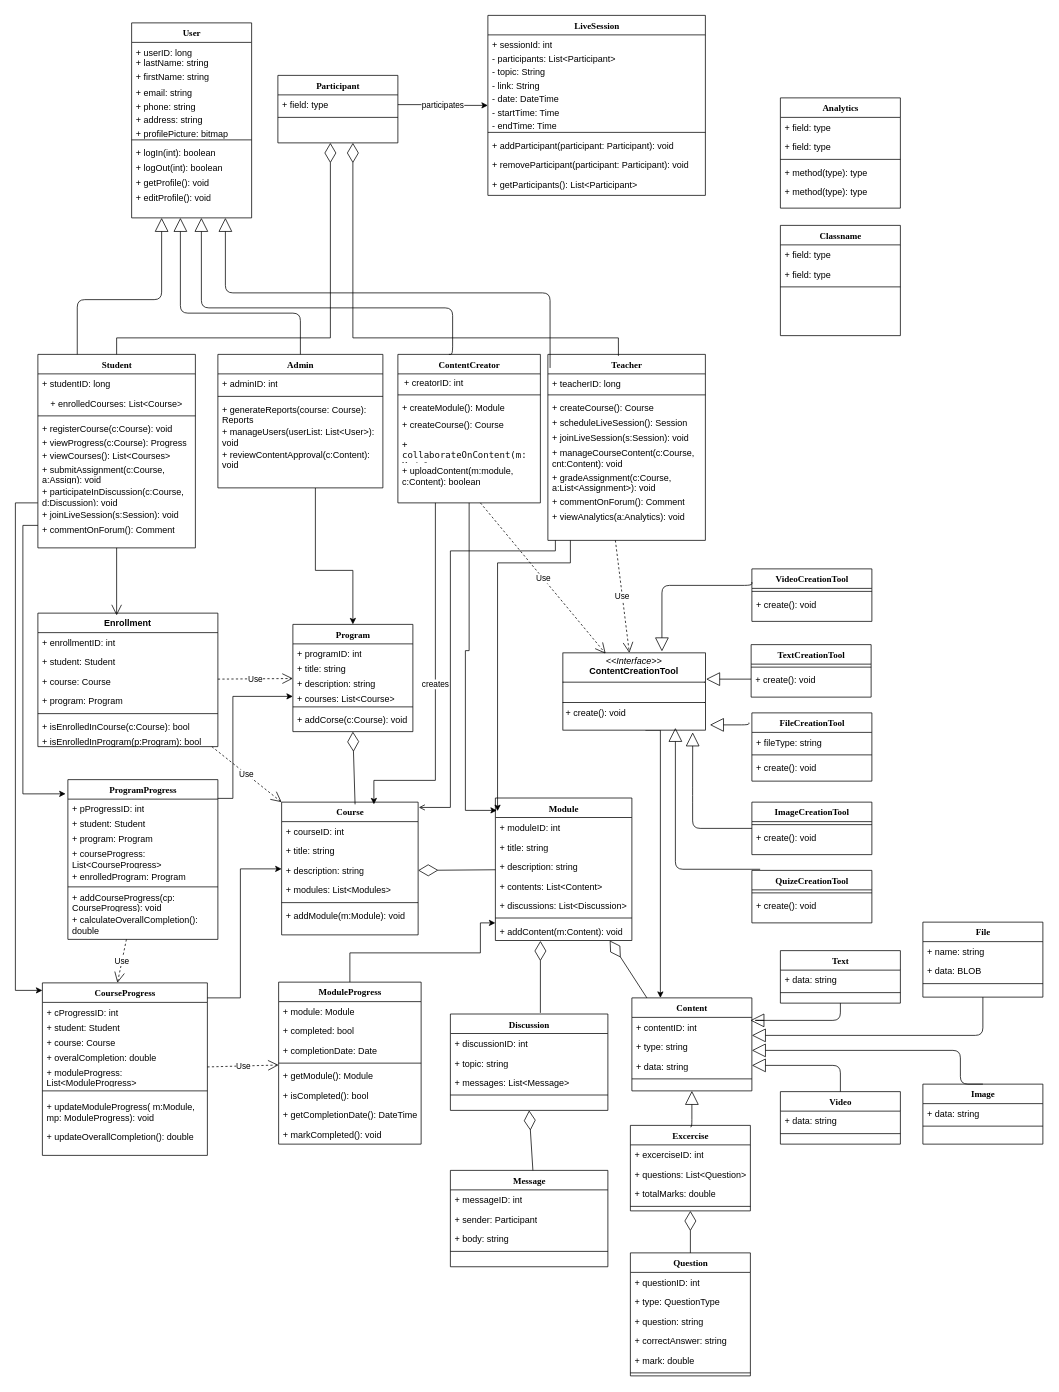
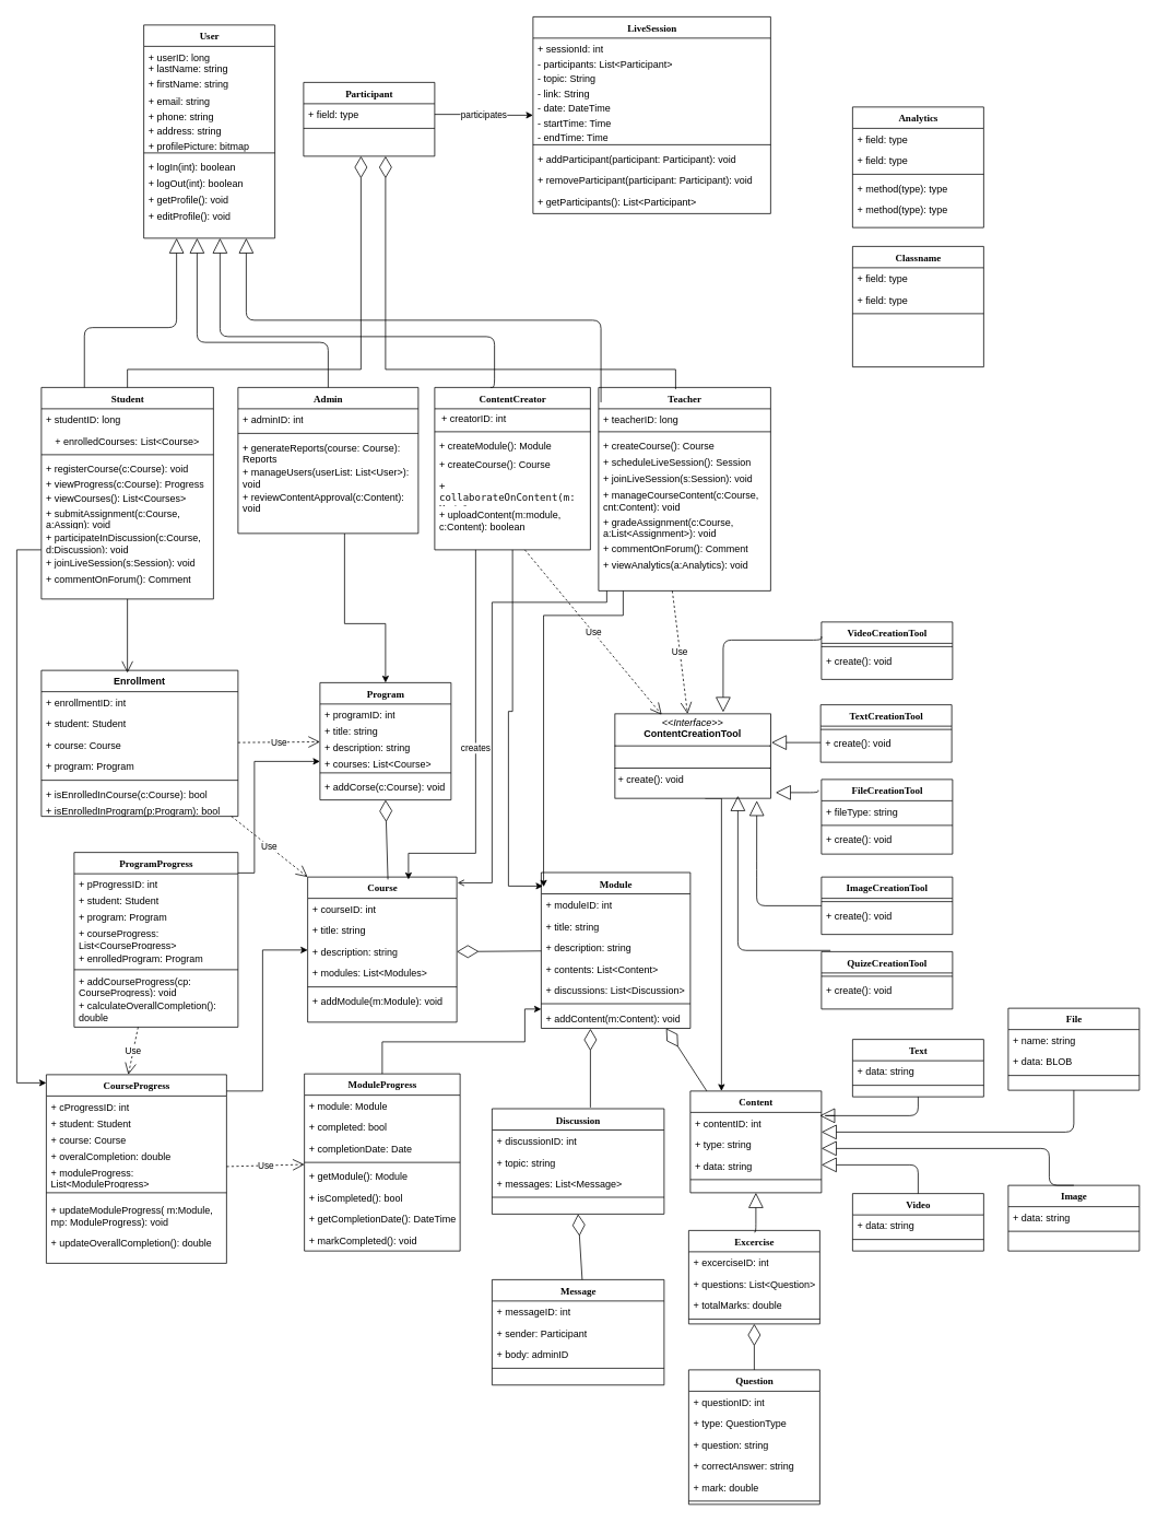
- <mxCell id="161" style="edgeStyle=orthogonalEdgeStyle;rounded=0;orthogonalLoop=1;jettySize=auto;html=1;entryX=-0.015;entryY=0.089;entryDx=0;entryDy=0;entryPerimeter=0;" parent="1" source="16" target="129" edge="1"><mxGeometry relative="1" as="geometry"><Array as="points"><mxPoint x="30" y="700" /><mxPoint x="30" y="1058" /></Array></mxGeometry></mxCell>
- <mxCell id="207" value="+ body: string" style="text;html=1;strokeColor=none;fillColor=none;align=left;verticalAlign=top;spacingLeft=4;spacingRight=4;whiteSpace=wrap;overflow=hidden;rotatable=0;points=[[0,0.5],[1,0.5]];portConstraint=eastwest;" vertex="1" parent="204"><mxGeometry y="78" width="210" height="26" as="geometry" /></mxCell>
+ <mxCell id="207" value="+ body: adminID" style="text;html=1;strokeColor=none;fillColor=none;align=left;verticalAlign=top;spacingLeft=4;spacingRight=4;whiteSpace=wrap;overflow=hidden;rotatable=0;points=[[0,0.5],[1,0.5]];portConstraint=eastwest;" vertex="1" parent="204"><mxGeometry y="78" width="210" height="26" as="geometry" /></mxCell>
